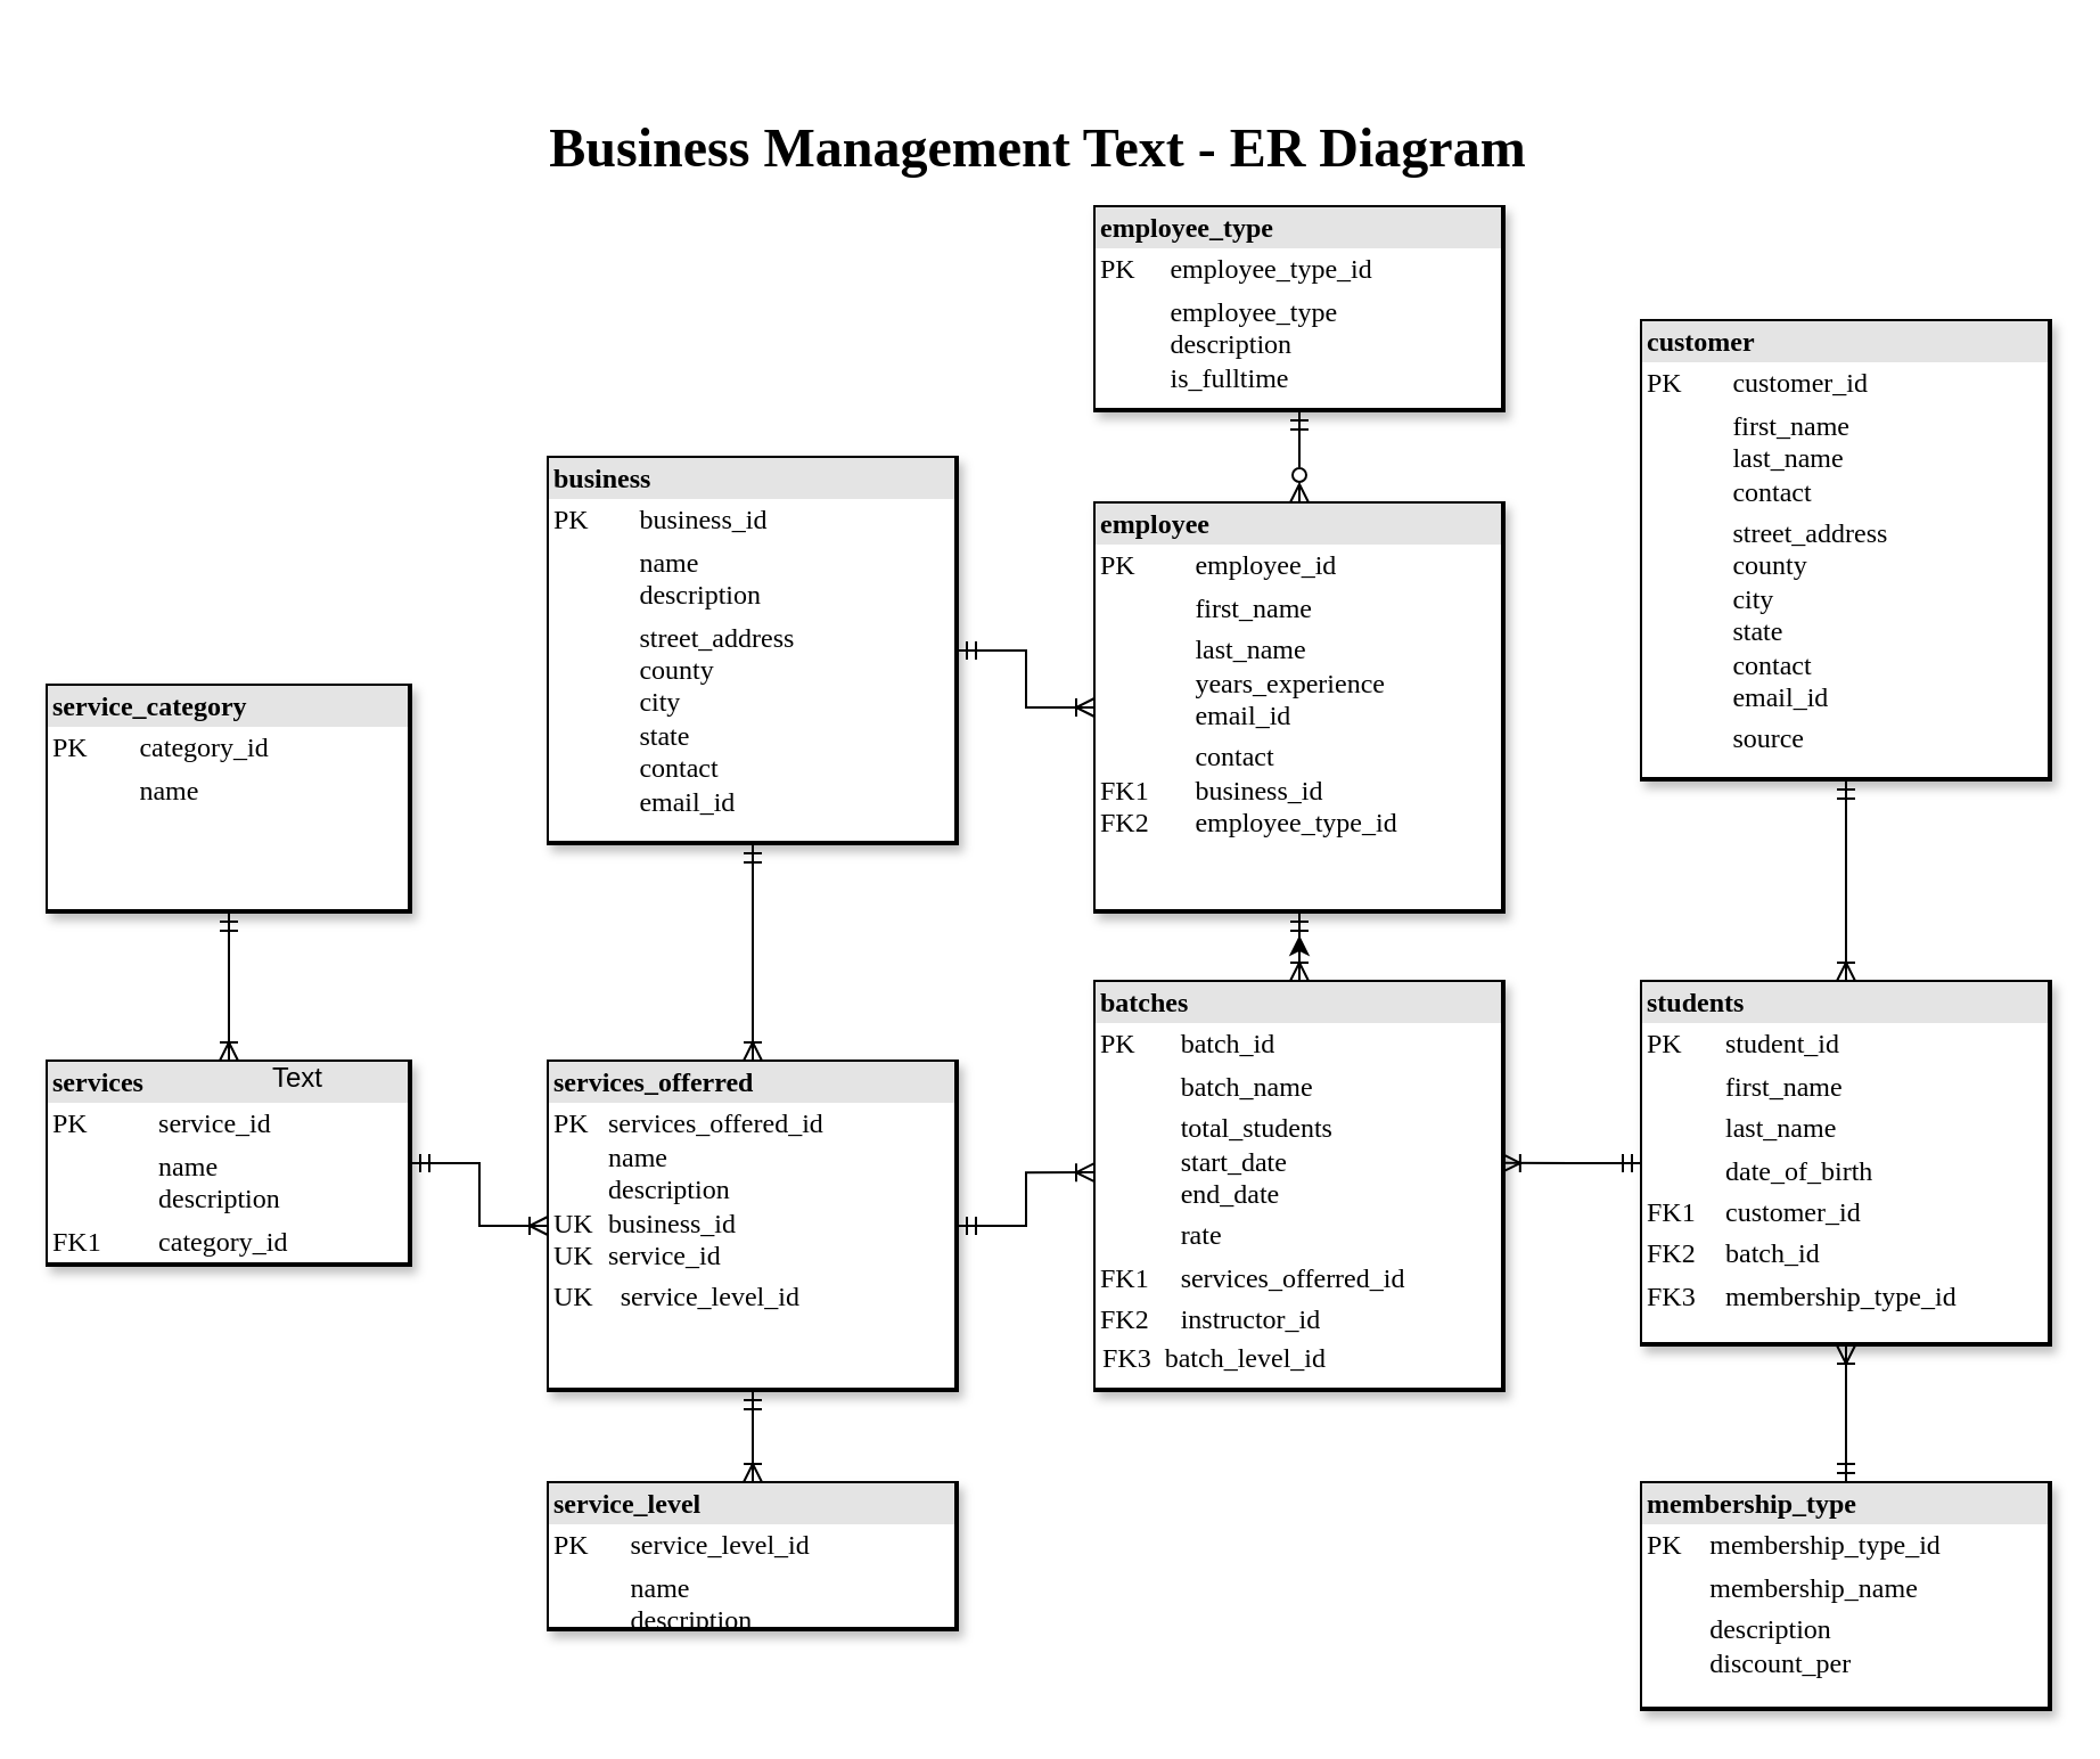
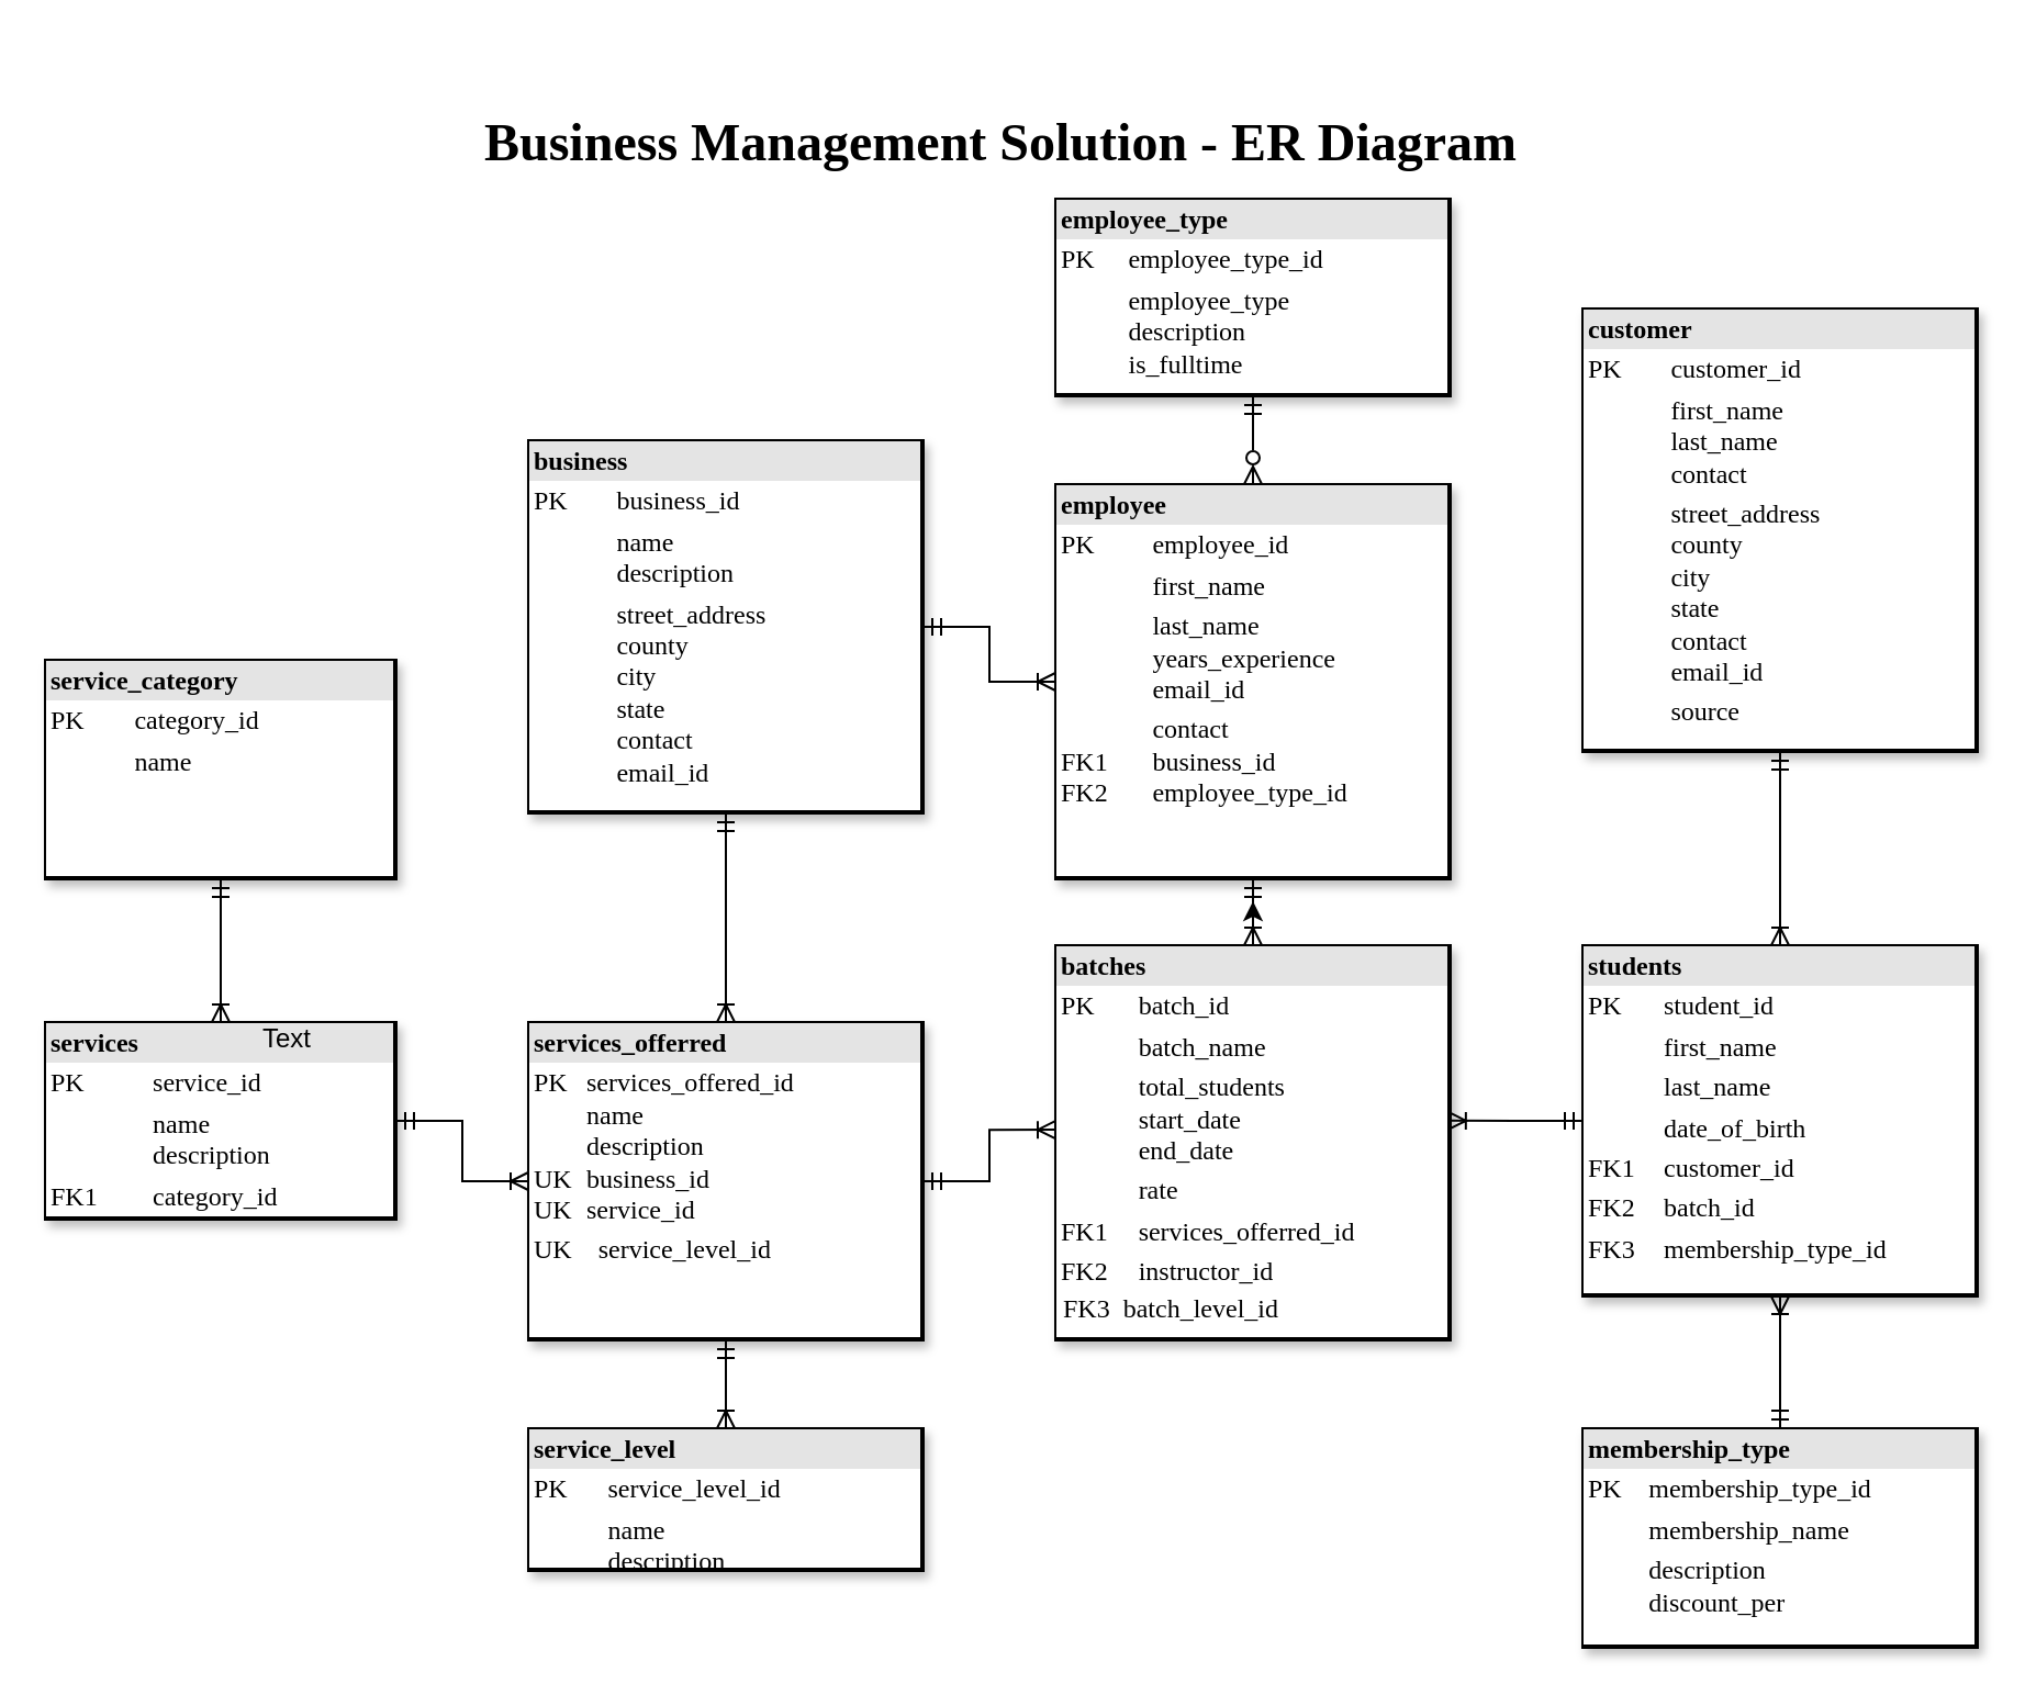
- <mxCell id="22" value="&lt;font style=&quot;font-size: 24px;&quot; face=&quot;Times New Roman&quot;&gt;&lt;b&gt;Business Management Text - ER Diagram&lt;/b&gt;&lt;/font&gt;" style="text;html=1;strokeColor=none;fillColor=none;align=center;verticalAlign=middle;whiteSpace=wrap;rounded=0;" parent="1" vertex="1"><mxGeometry x="201" y="20" width="509" height="90" as="geometry" /></mxCell>
+ <mxCell id="22" value="&lt;font style=&quot;font-size: 24px;&quot; face=&quot;Times New Roman&quot;&gt;&lt;b&gt;Business Management Solution - ER Diagram&lt;/b&gt;&lt;/font&gt;" style="text;html=1;strokeColor=none;fillColor=none;align=center;verticalAlign=middle;whiteSpace=wrap;rounded=0;" parent="1" vertex="1"><mxGeometry x="201" y="20" width="509" height="90" as="geometry" /></mxCell>
